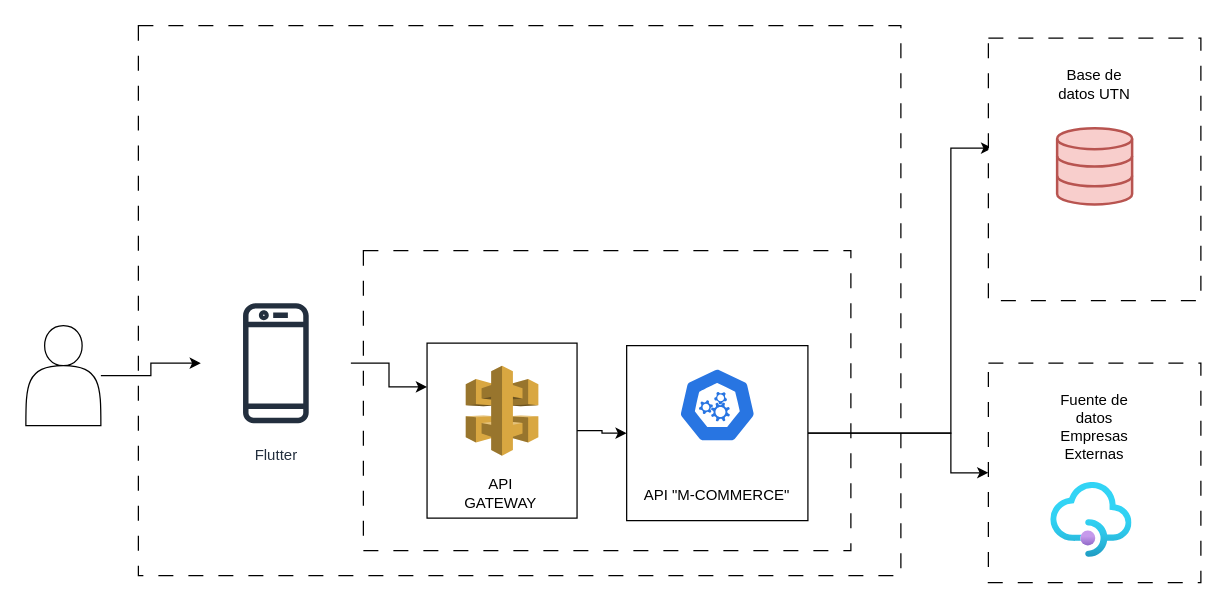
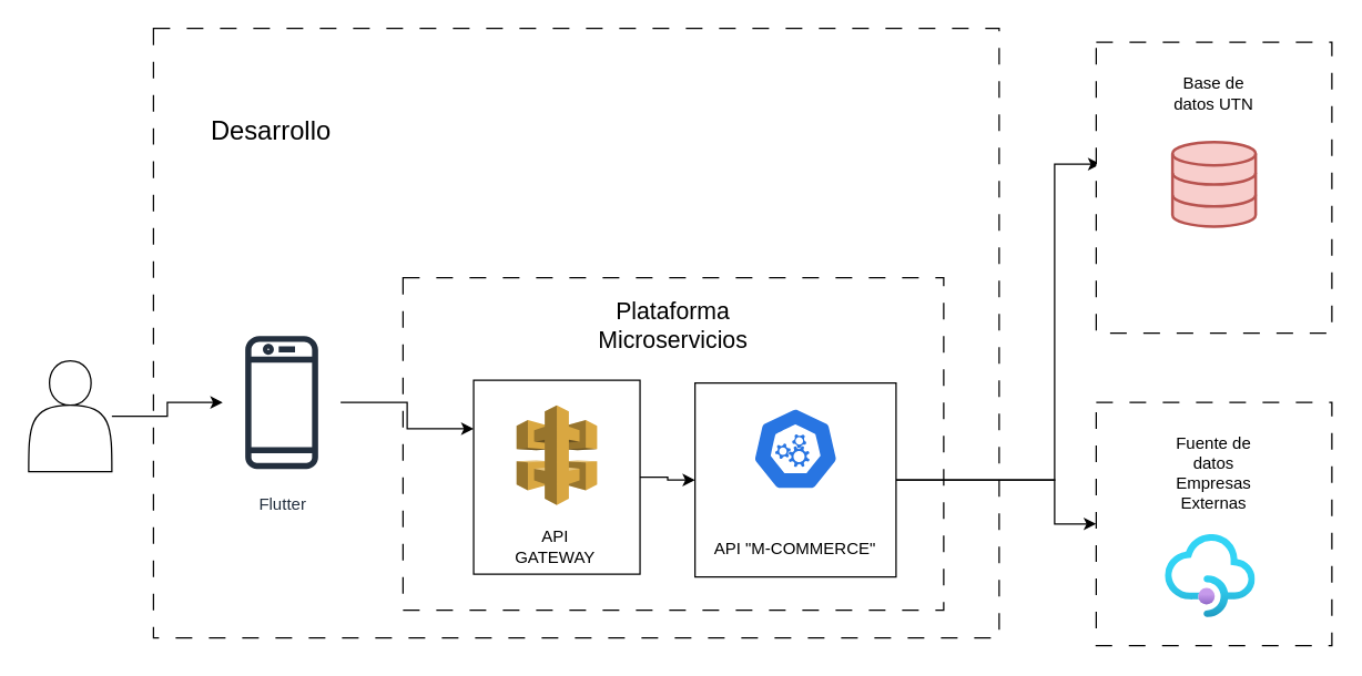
+ <mxCell id="13" value="&lt;font style=&quot;font-size: 19px;&quot;&gt;Desarrollo&lt;/font&gt;" style="text;html=1;align=center;verticalAlign=middle;whiteSpace=wrap;rounded=0;" parent="1" vertex="1"><mxGeometry x="140" y="70" width="110" height="50" as="geometry" /></mxCell>
+ <mxCell id="14" value="&lt;font style=&quot;font-size: 17px;&quot;&gt;Plataforma Microservicios&lt;/font&gt;" style="text;html=1;align=center;verticalAlign=middle;whiteSpace=wrap;rounded=0;" parent="1" vertex="1"><mxGeometry x="437" y="210" width="96" height="50" as="geometry" /></mxCell>
- <mxCell id="5" value="Flutter&lt;div&gt;&lt;br&gt;&lt;/div&gt;" style="sketch=0;outlineConnect=0;fontColor=#232F3E;gradientColor=none;strokeColor=#232F3E;fillColor=#ffffff;dashed=0;verticalLabelPosition=bottom;verticalAlign=top;align=center;html=1;fontSize=12;fontStyle=0;aspect=fixed;shape=mxgraph.aws4.resourceIcon;resIcon=mxgraph.aws4.mobile_client;" parent="1" vertex="1"><mxGeometry x="160" y="230" width="120" height="120" as="geometry" /></mxCell>
+ <mxCell id="5" value="Flutter&lt;div&gt;&lt;br&gt;&lt;/div&gt;" style="sketch=0;outlineConnect=0;fontColor=#232F3E;gradientColor=none;strokeColor=#232F3E;fillColor=#ffffff;dashed=0;verticalLabelPosition=bottom;verticalAlign=top;align=center;html=1;fontSize=12;fontStyle=0;aspect=fixed;shape=mxgraph.aws4.resourceIcon;resIcon=mxgraph.aws4.mobile_client;" parent="1" vertex="1"><mxGeometry x="160" y="230" width="85" height="120" as="geometry" /></mxCell>
